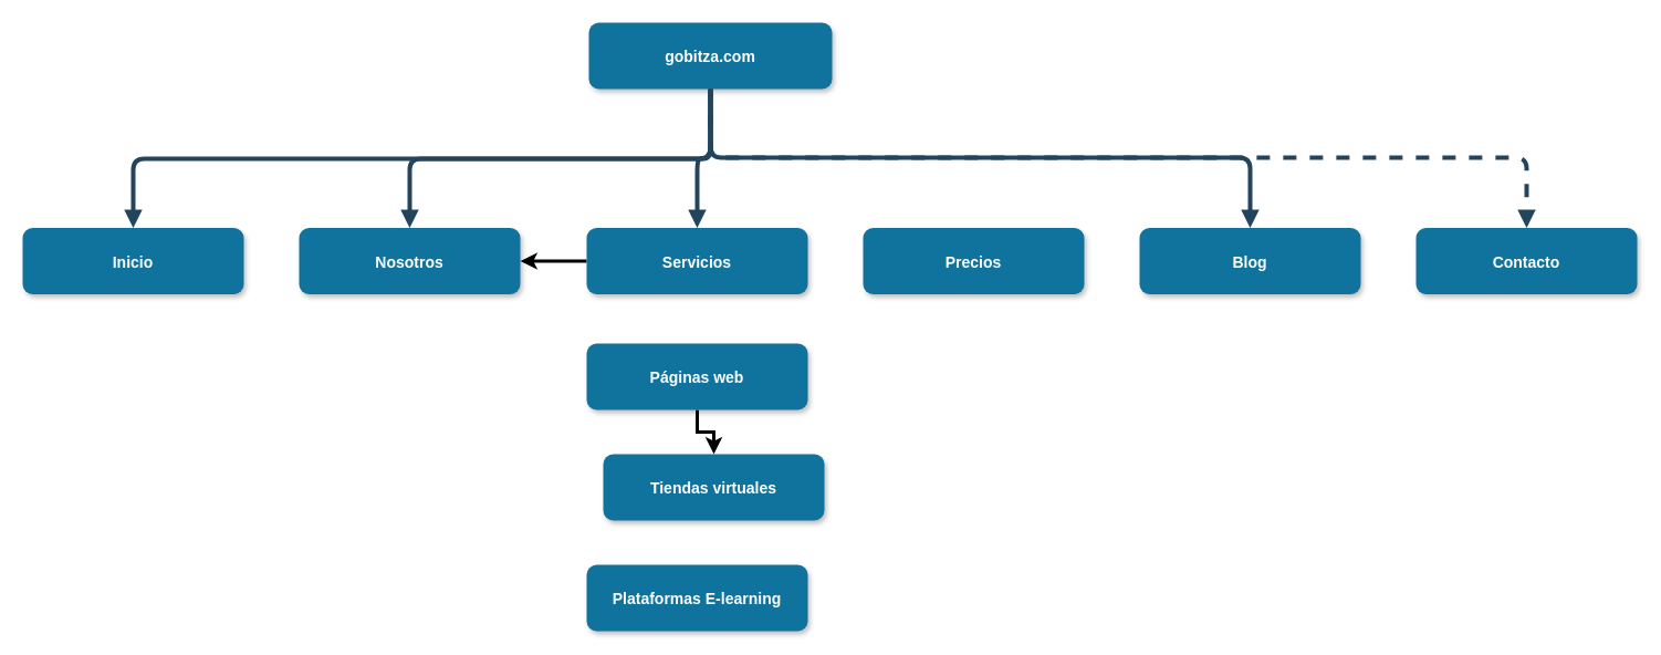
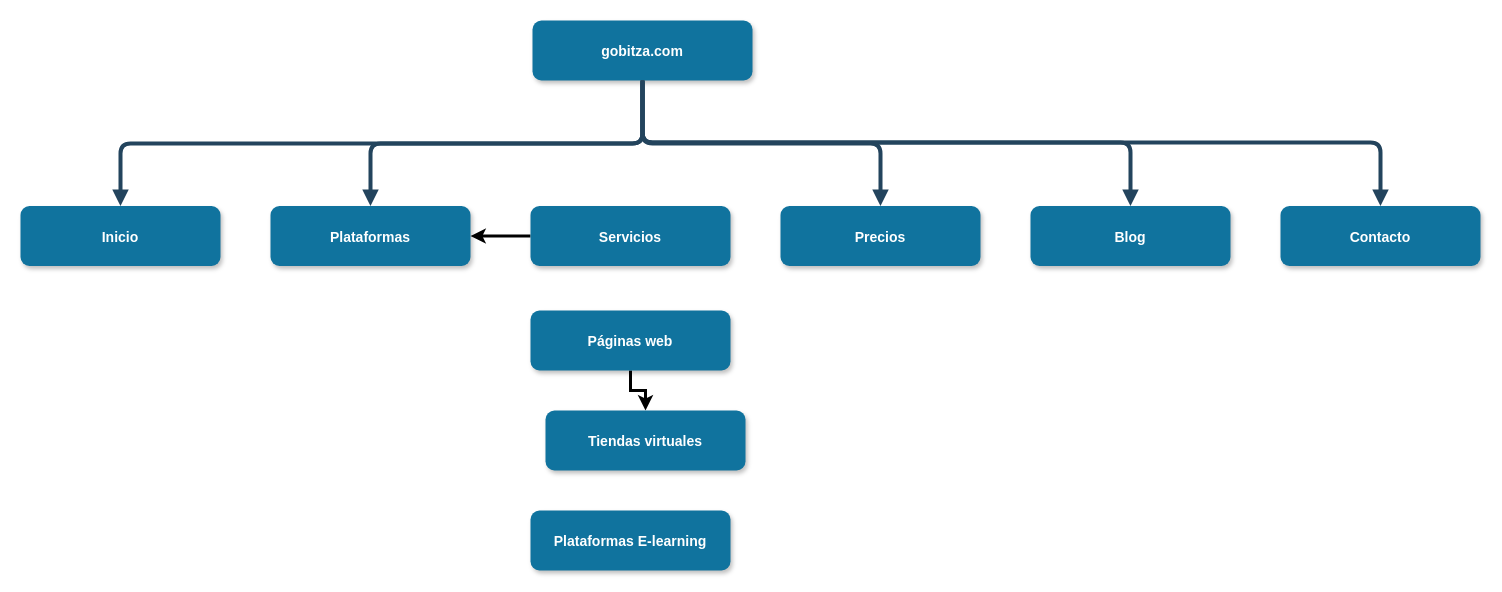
- <mxCell id="14" value="" style="edgeStyle=elbowEdgeStyle;elbow=vertical;strokeWidth=4;endArrow=block;endFill=1;fontStyle=1;strokeColor=#23445D;entryX=0.5;entryY=0;entryDx=0;entryDy=0;dashed=1;" edge="1" parent="1" source="2" target="13"><mxGeometry x="52" y="194.5" width="100" height="100" as="geometry"><mxPoint x="642" y="70" as="sourcePoint" /><mxPoint x="1440" y="195.5" as="targetPoint" /><Array as="points"><mxPoint x="930" y="142" /></Array></mxGeometry></mxCell>
+ <mxCell id="14" value="" style="edgeStyle=elbowEdgeStyle;elbow=vertical;strokeWidth=4;endArrow=block;endFill=1;fontStyle=1;strokeColor=#23445D;entryX=0.5;entryY=0;entryDx=0;entryDy=0;" edge="1" parent="1" source="2" target="13"><mxGeometry x="52" y="194.5" width="100" height="100" as="geometry"><mxPoint x="642" y="70" as="sourcePoint" /><mxPoint x="1440" y="195.5" as="targetPoint" /><Array as="points"><mxPoint x="930" y="142" /></Array></mxGeometry></mxCell>
- <mxCell id="9" value="" style="edgeStyle=elbowEdgeStyle;elbow=vertical;strokeWidth=4;endArrow=block;endFill=1;fontStyle=1;strokeColor=#23445D;" parent="1" source="2" target="6" edge="1"><mxGeometry x="22" y="165.5" width="100" height="100" as="geometry"><mxPoint x="-108" y="15.5" as="sourcePoint" /><mxPoint x="960" y="206" as="targetPoint" /></mxGeometry></mxCell>
+ <mxCell id="9" value="" style="edgeStyle=elbowEdgeStyle;elbow=vertical;strokeWidth=4;endArrow=block;endFill=1;fontStyle=1;strokeColor=#23445D;" parent="1" source="2" target="10" edge="1"><mxGeometry x="22" y="165.5" width="100" height="100" as="geometry"><mxPoint x="-108" y="15.5" as="sourcePoint" /><mxPoint x="960" y="206" as="targetPoint" /></mxGeometry></mxCell>
- <mxCell id="4" value="Nosotros" style="rounded=1;fillColor=#10739E;strokeColor=none;shadow=1;gradientColor=none;fontStyle=1;fontColor=#FFFFFF;fontSize=14;" parent="1" vertex="1"><mxGeometry x="270" y="205.5" width="200" height="60" as="geometry" /></mxCell>
+ <mxCell id="4" value="Plataformas" style="rounded=1;fillColor=#10739E;strokeColor=none;shadow=1;gradientColor=none;fontStyle=1;fontColor=#FFFFFF;fontSize=14;" parent="1" vertex="1"><mxGeometry x="270" y="205.5" width="200" height="60" as="geometry" /></mxCell>
